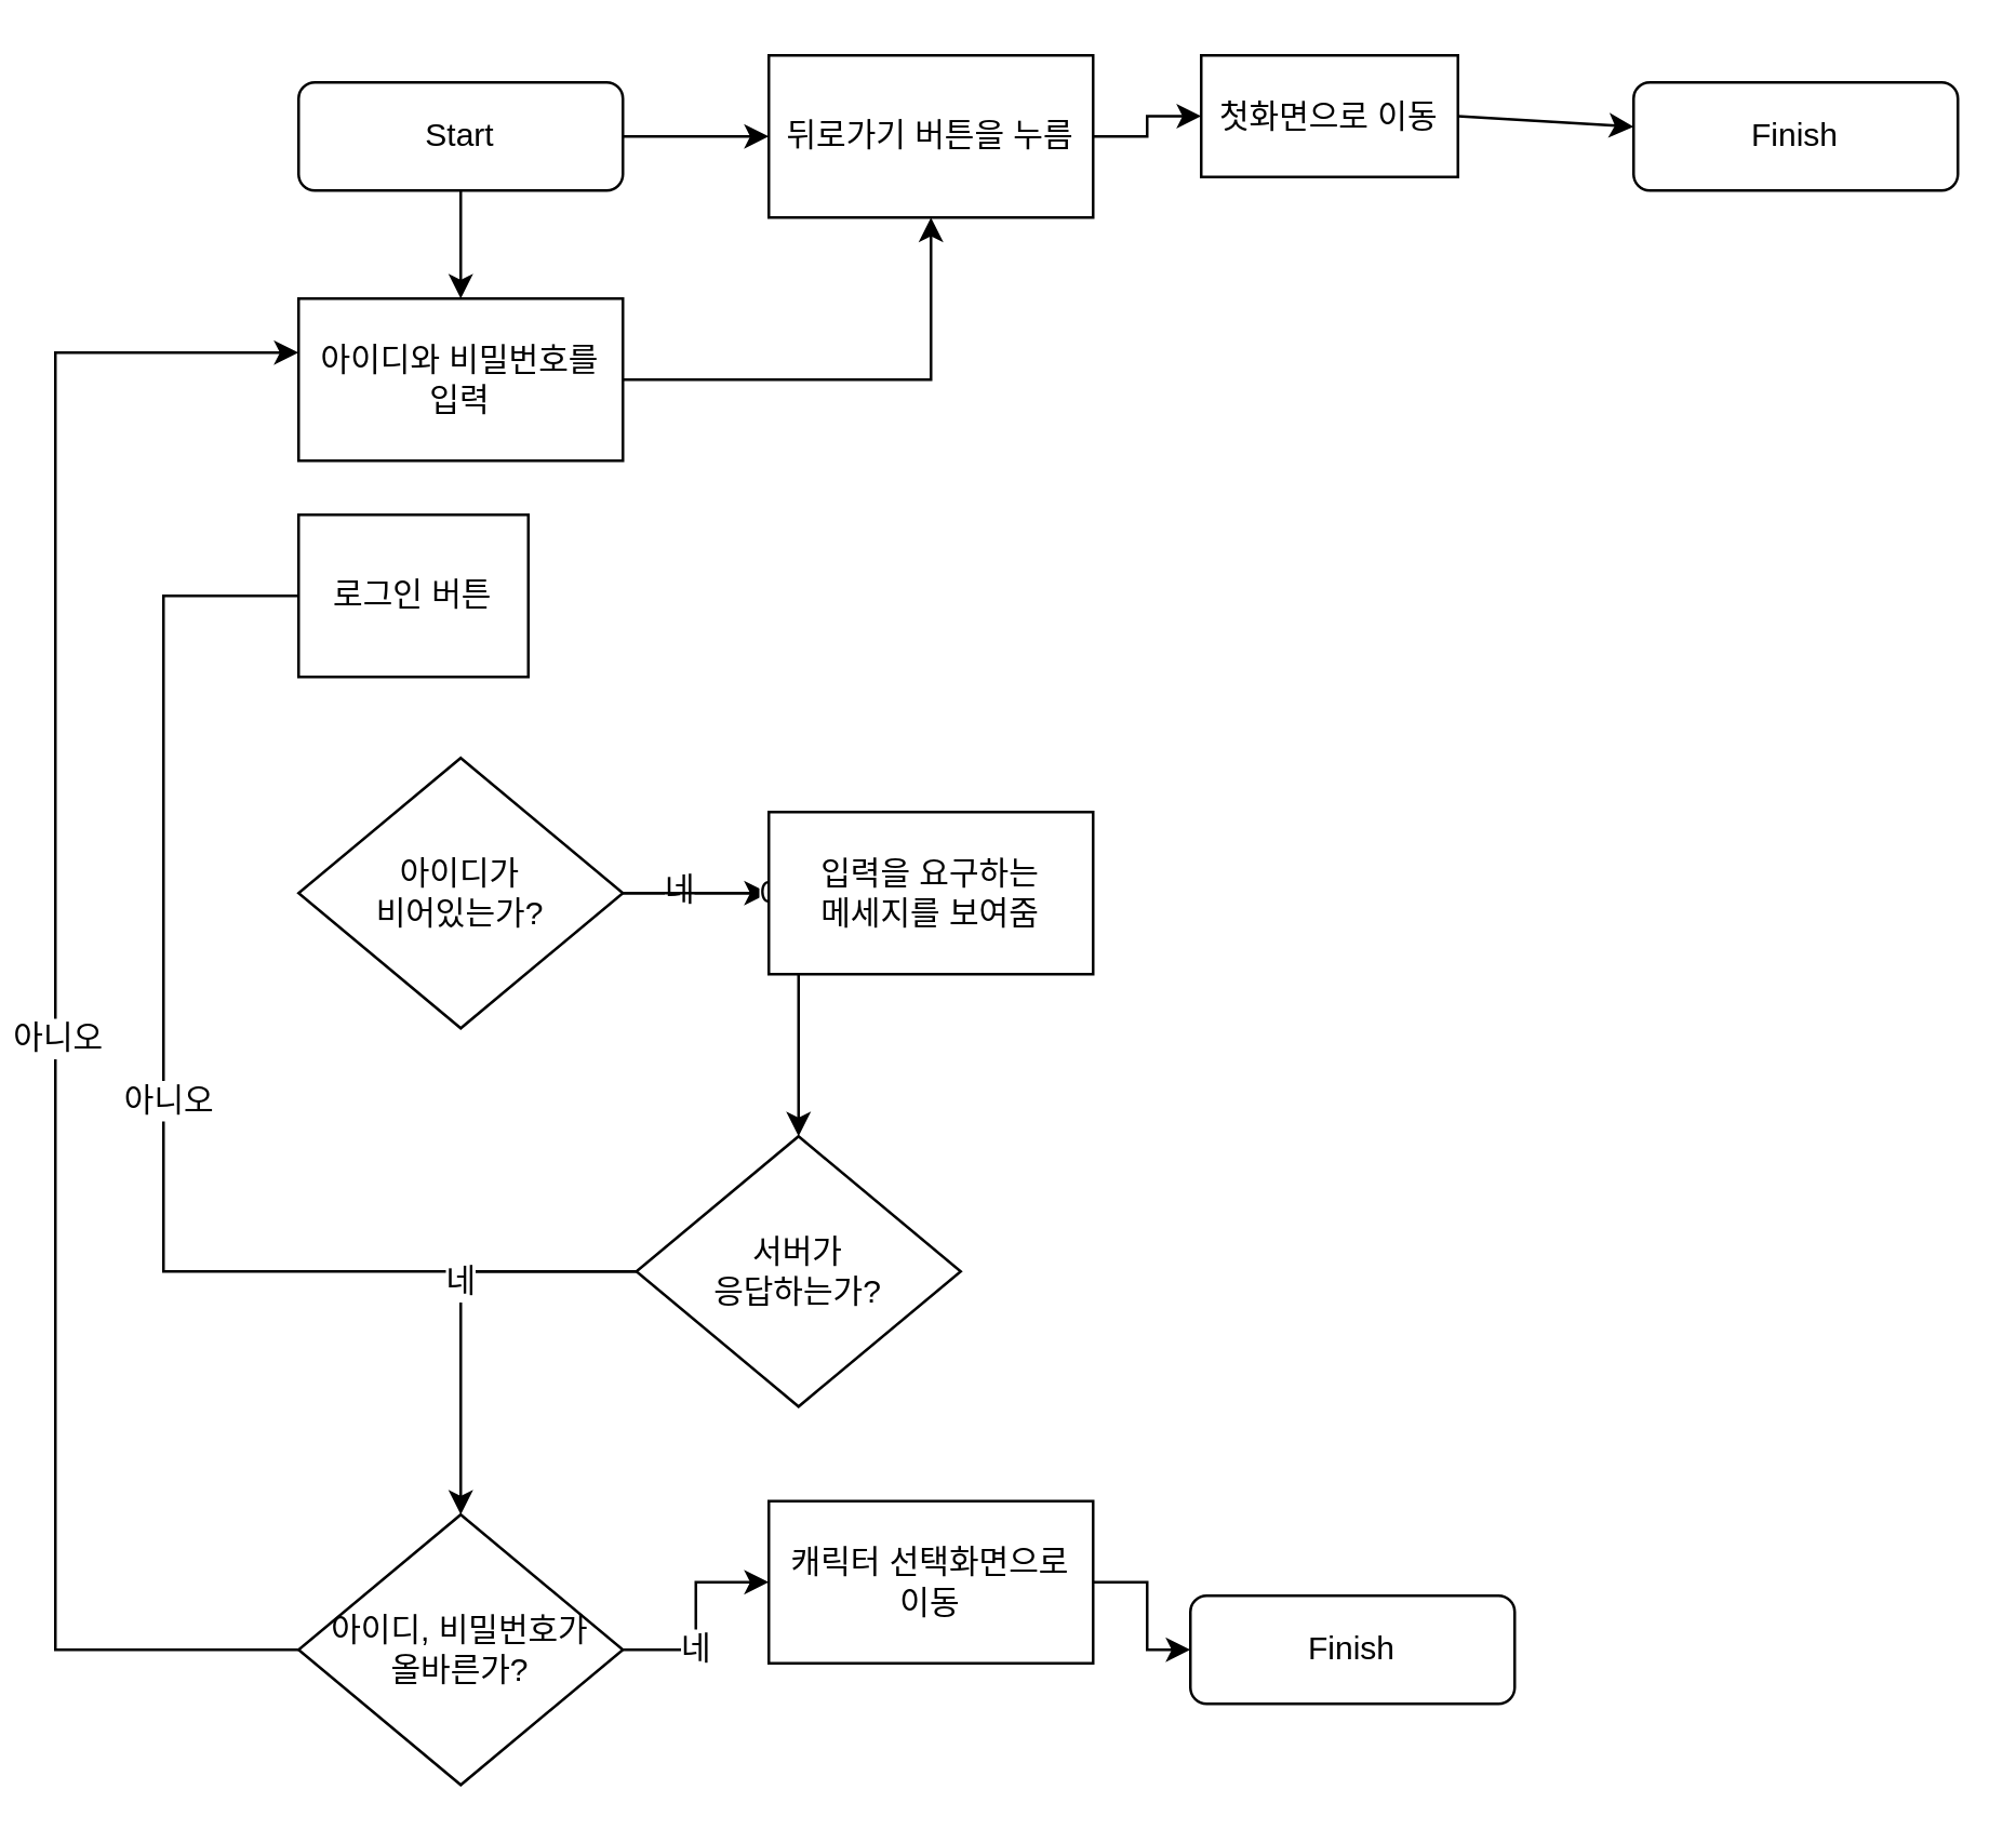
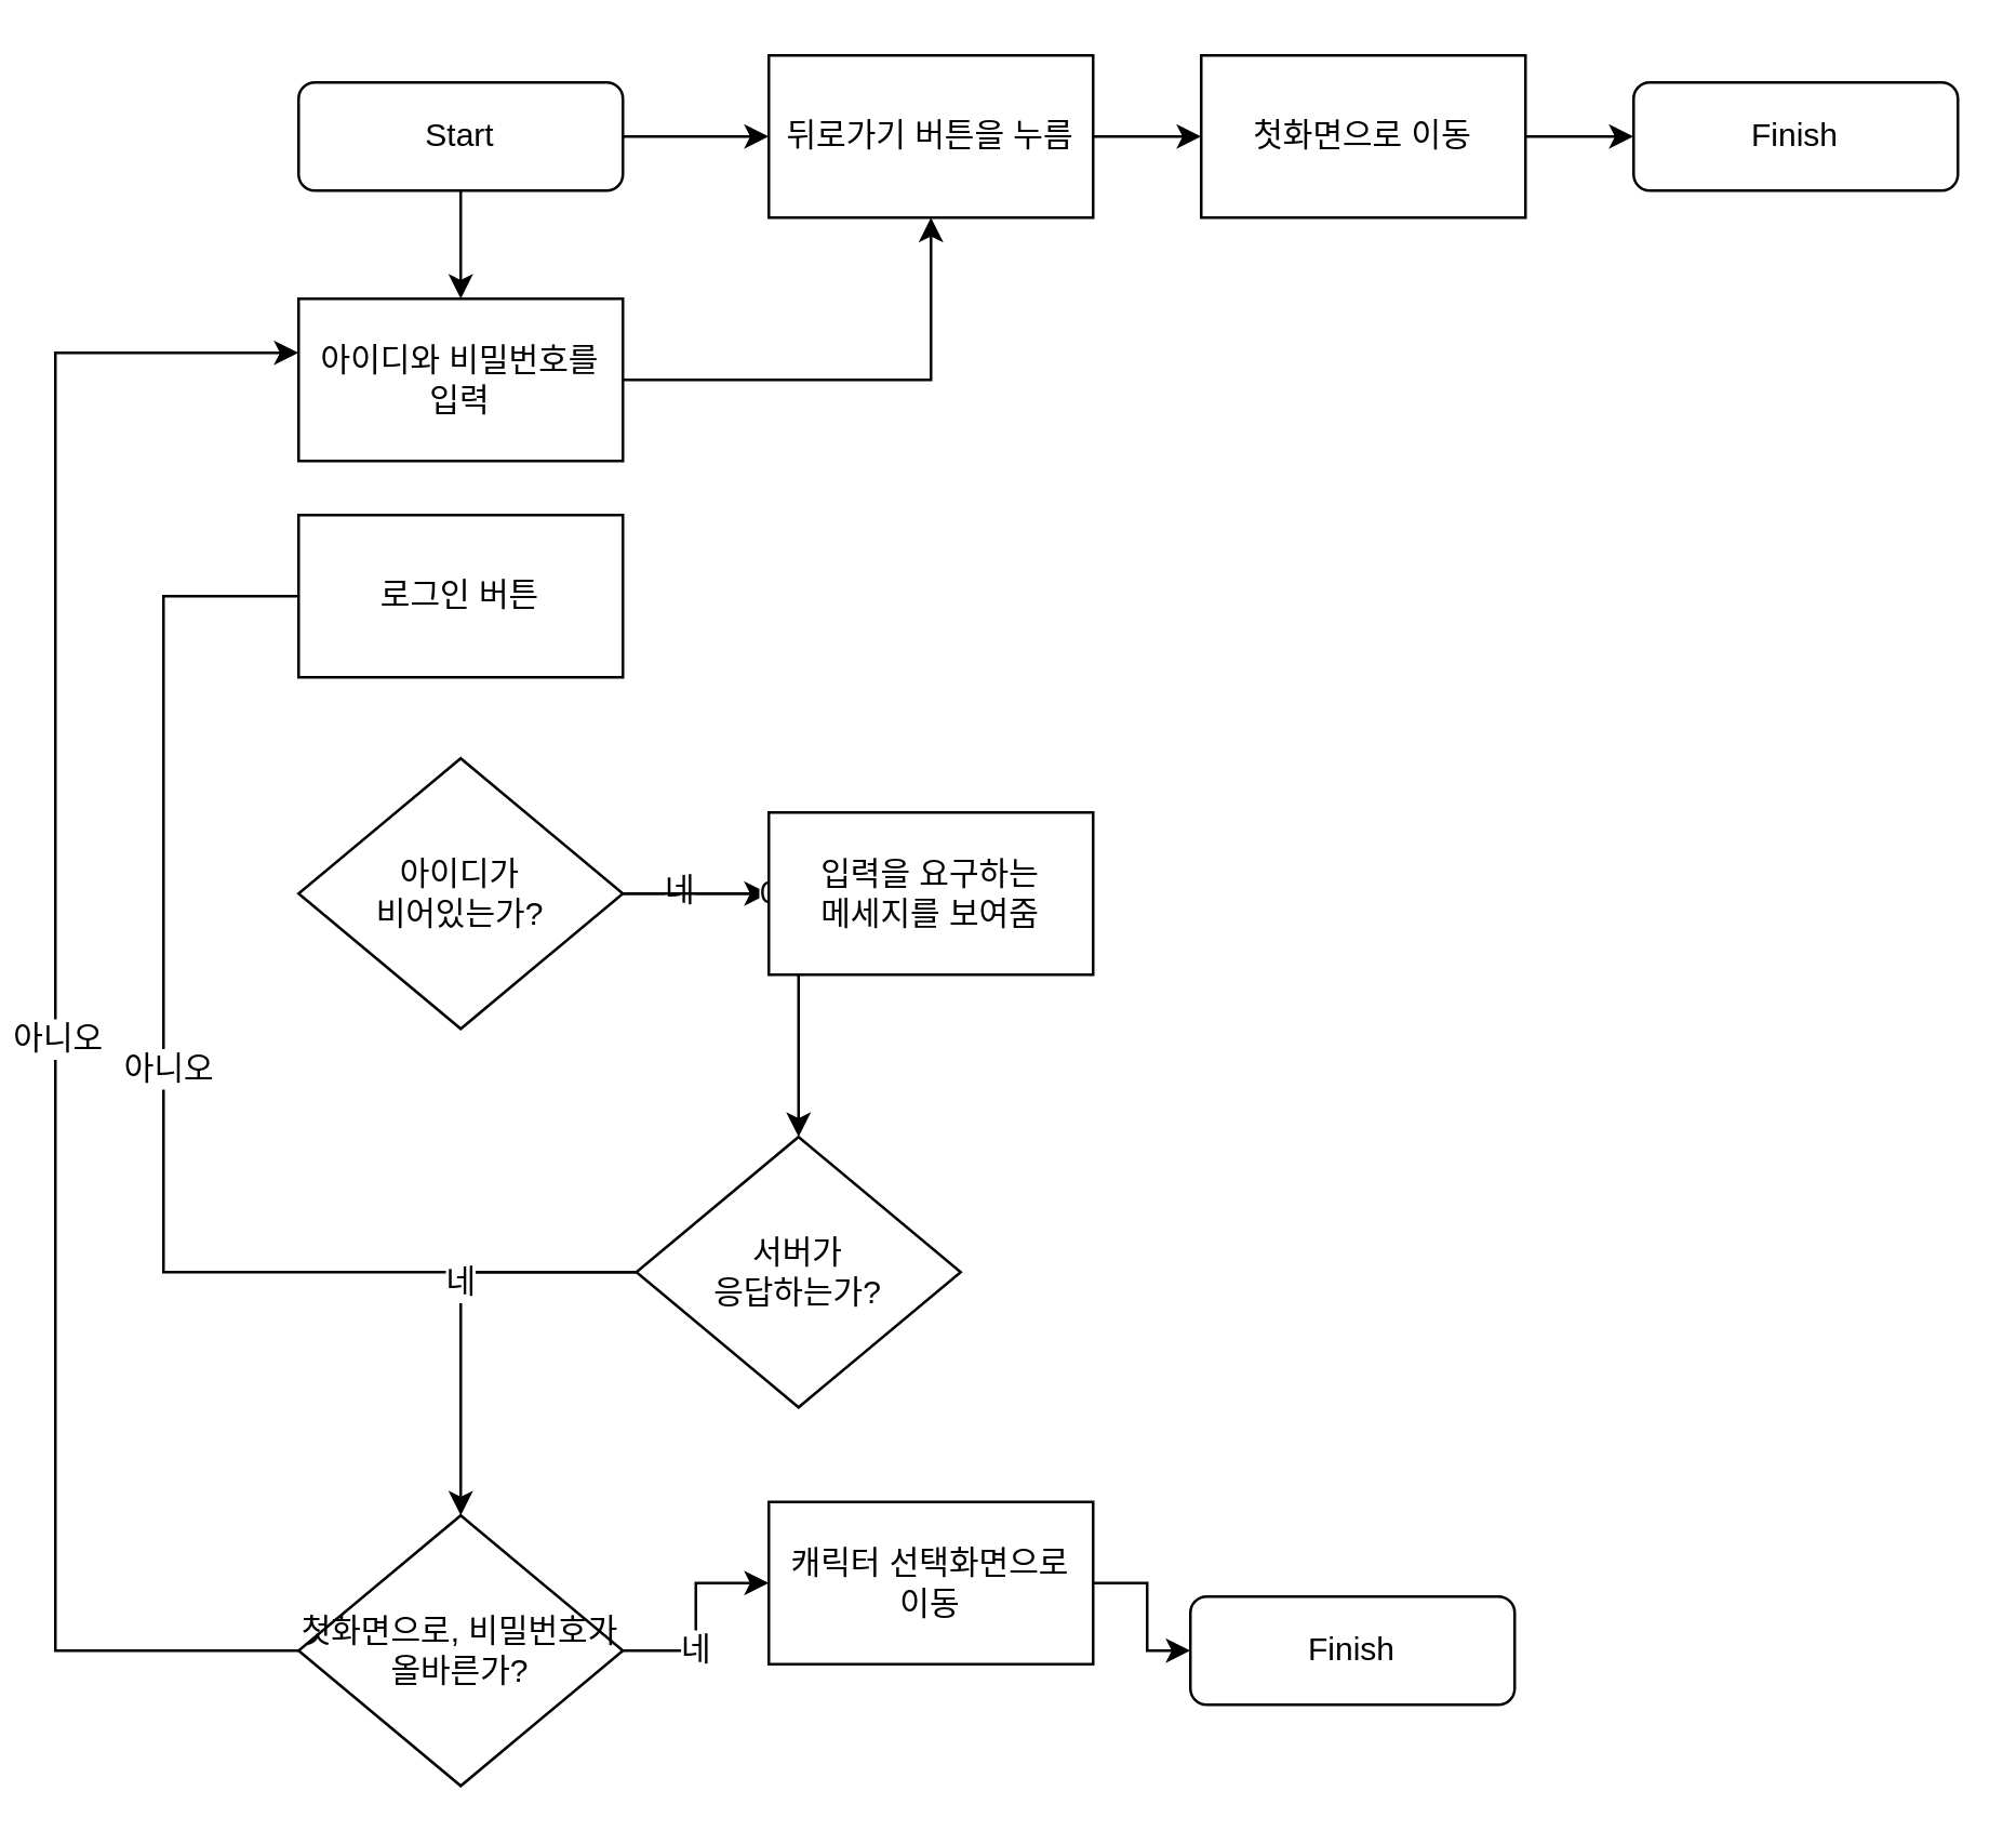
- <mxCell id="17" value="&lt;font style=&quot;font-size: 12px&quot;&gt;첫화면으로 이동&lt;/font&gt;" style="whiteSpace=wrap;html=1;fontSize=10;rounded=0;" parent="1" vertex="1"><mxGeometry x="444" y="20" width="95" height="45" as="geometry" /></mxCell>
+ <mxCell id="17" value="&lt;font style=&quot;font-size: 12px&quot;&gt;첫화면으로 이동&lt;/font&gt;" style="whiteSpace=wrap;html=1;fontSize=10;rounded=0;" parent="1" vertex="1"><mxGeometry x="444" y="20" width="120" height="60" as="geometry" /></mxCell>
- <mxCell id="23" value="&lt;font style=&quot;font-size: 12px&quot;&gt;로그인 버튼&lt;/font&gt;" style="whiteSpace=wrap;html=1;fontSize=10;rounded=0;" parent="1" vertex="1"><mxGeometry x="110" y="190" width="85" height="60" as="geometry" /></mxCell>
+ <mxCell id="23" value="&lt;font style=&quot;font-size: 12px&quot;&gt;로그인 버튼&lt;/font&gt;" style="whiteSpace=wrap;html=1;fontSize=10;rounded=0;" parent="1" vertex="1"><mxGeometry x="110" y="190" width="120" height="60" as="geometry" /></mxCell>
- <mxCell id="28" value="아이디, 비밀번호가&lt;br&gt;올바른가?" style="rhombus;whiteSpace=wrap;html=1;" parent="1" vertex="1"><mxGeometry x="110" y="560" width="120" height="100" as="geometry" /></mxCell>
+ <mxCell id="28" value="첫화면으로, 비밀번호가&lt;br&gt;올바른가?" style="rhombus;whiteSpace=wrap;html=1;" parent="1" vertex="1"><mxGeometry x="110" y="560" width="120" height="100" as="geometry" /></mxCell>
